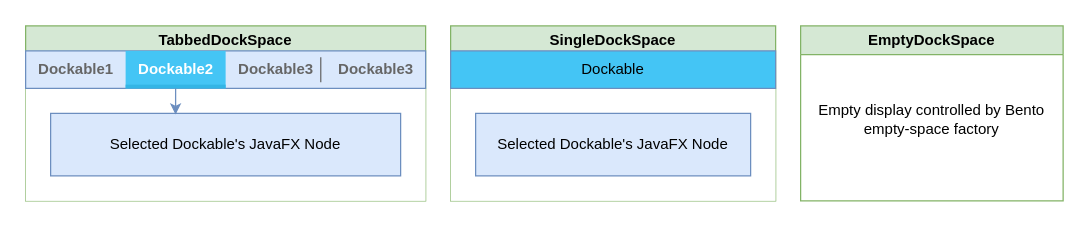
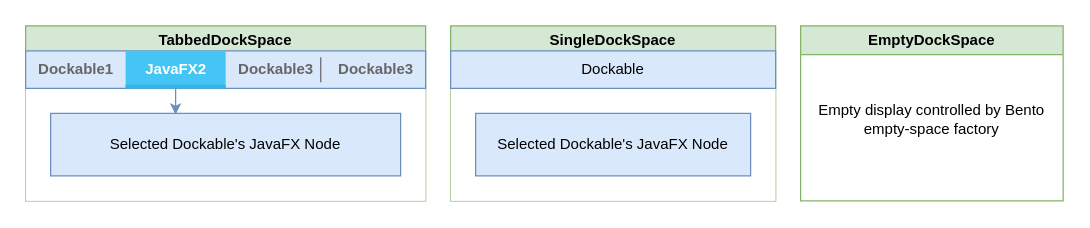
- <mxCell id="7" value="Dockable2" style="strokeWidth=1;html=1;shadow=0;dashed=0;shape=mxgraph.android.rrect;rSize=0;fontStyle=1;fillColor=#44c5f5;strokeColor=none;fontColor=#ffffff;" parent="5" vertex="1"><mxGeometry x="80" width="80" height="30" as="geometry" /></mxCell>
+ <mxCell id="7" value="JavaFX2" style="strokeWidth=1;html=1;shadow=0;dashed=0;shape=mxgraph.android.rrect;rSize=0;fontStyle=1;fillColor=#44c5f5;strokeColor=none;fontColor=#ffffff;" parent="5" vertex="1"><mxGeometry x="80" width="80" height="30" as="geometry" /></mxCell>
- <mxCell id="18" value="Dockable" style="rounded=0;whiteSpace=wrap;html=1;direction=west;horizontal=1;fillColor=#44c5f5;strokeColor=#6c8ebf;" parent="14" vertex="1"><mxGeometry y="20" width="260" height="30" as="geometry" /></mxCell>
+ <mxCell id="18" value="Dockable" style="rounded=0;whiteSpace=wrap;html=1;direction=west;horizontal=1;fillColor=#dae8fc;strokeColor=#6c8ebf;" parent="14" vertex="1"><mxGeometry y="20" width="260" height="30" as="geometry" /></mxCell>
